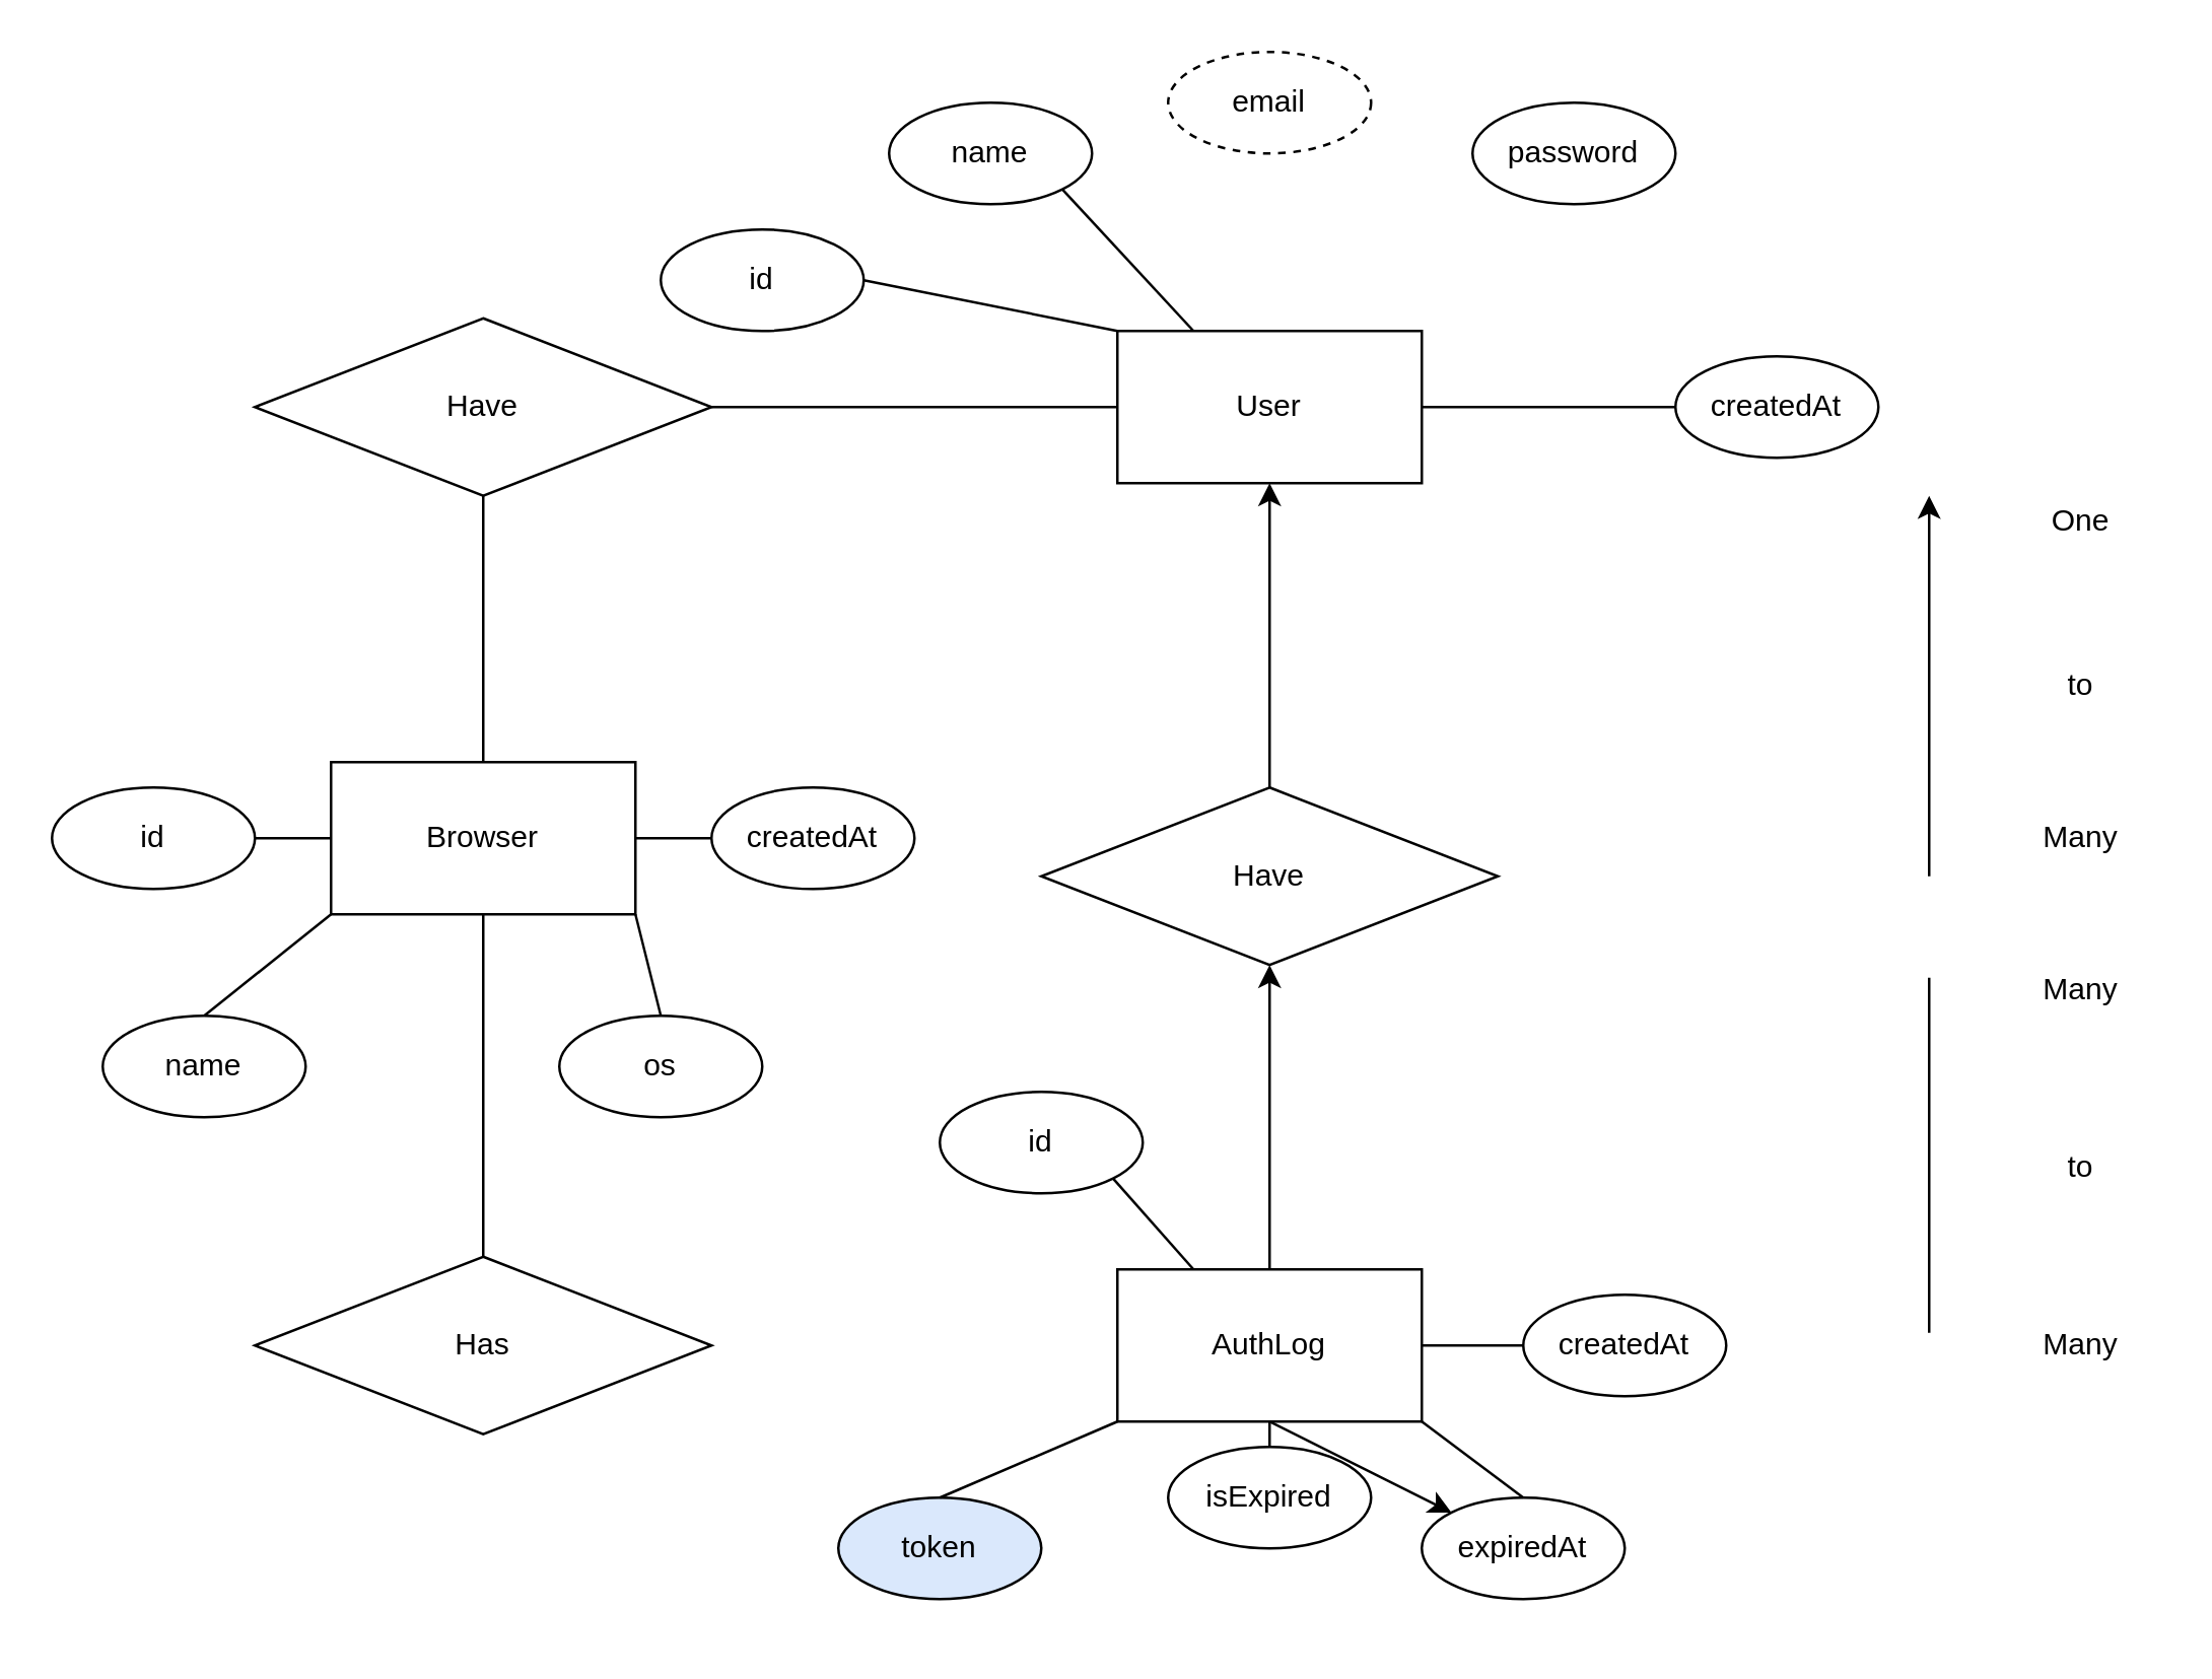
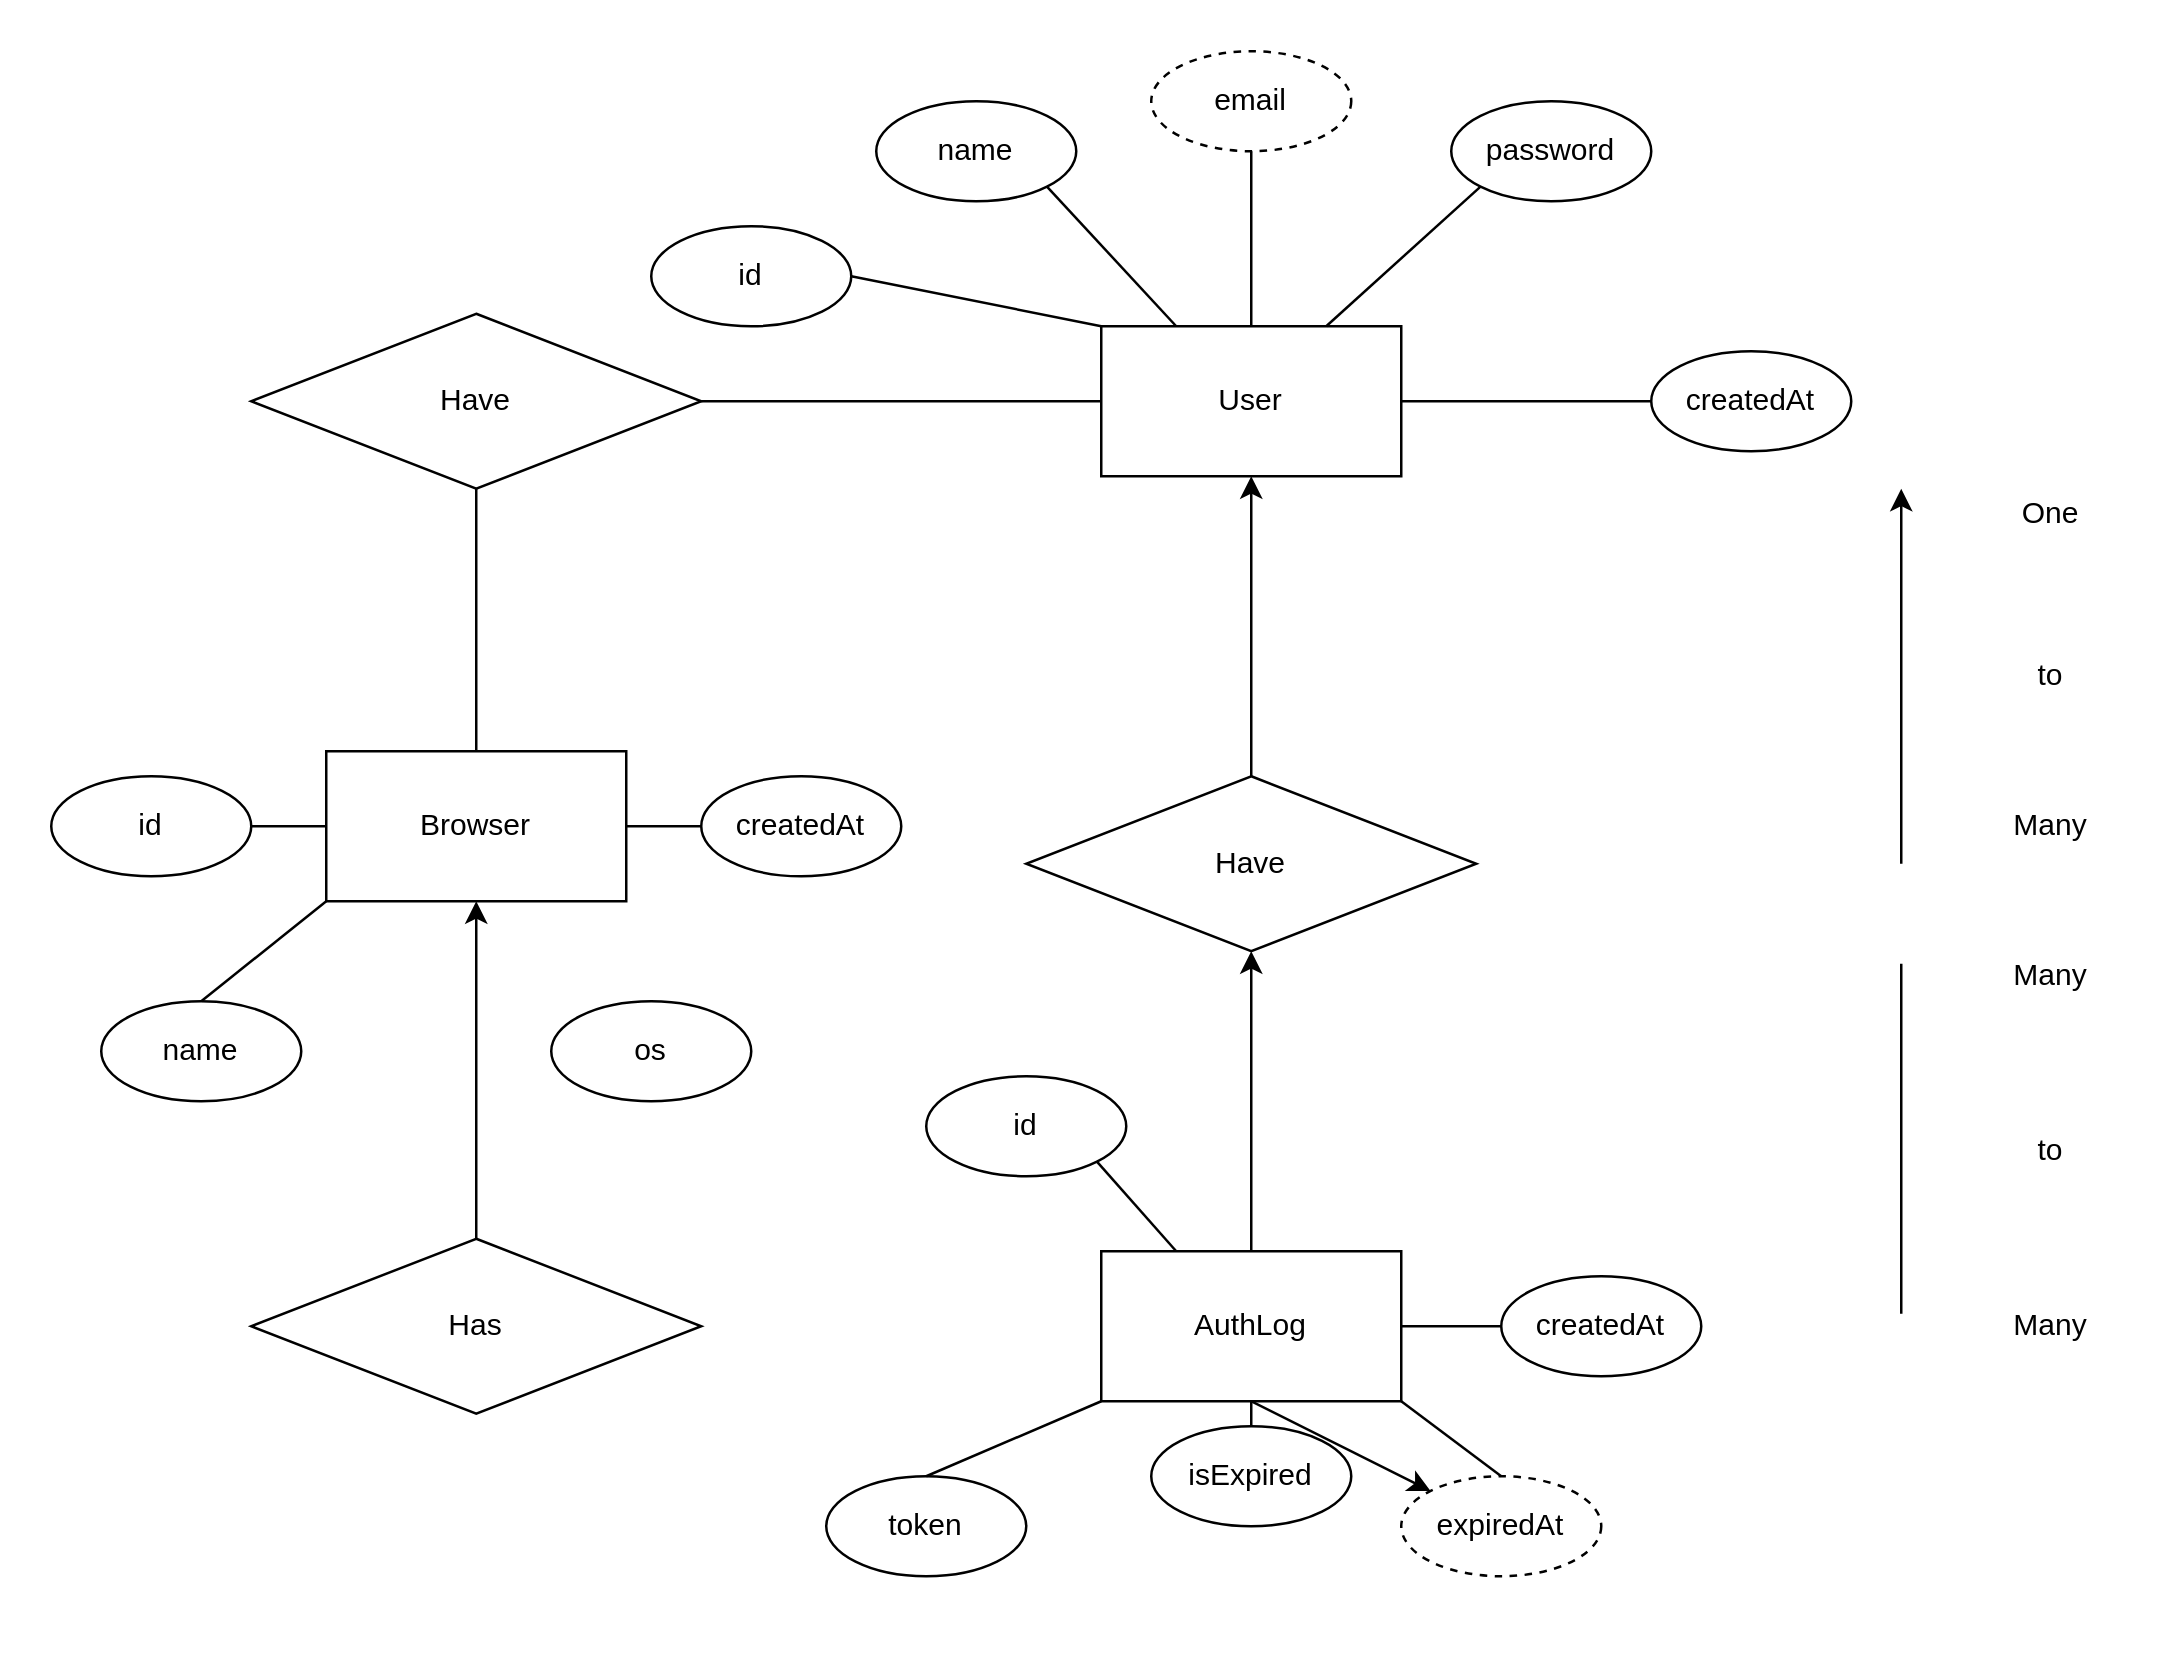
+ <mxCell id="41" value="" style="endArrow=none;html=1;rounded=0;exitX=0.5;exitY=0;exitDx=0;exitDy=0;entryX=0.5;entryY=1;entryDx=0;entryDy=0;" edge="1" parent="32" source="34" target="37"><mxGeometry width="50" height="50" relative="1" as="geometry"><mxPoint x="260" y="110" as="sourcePoint" /><mxPoint x="230" y="50" as="targetPoint" /></mxGeometry></mxCell>
+ <mxCell id="42" value="" style="endArrow=none;html=1;rounded=0;exitX=0.75;exitY=0;exitDx=0;exitDy=0;entryX=0;entryY=1;entryDx=0;entryDy=0;" edge="1" parent="32" source="34" target="38"><mxGeometry width="50" height="50" relative="1" as="geometry"><mxPoint x="260" y="180" as="sourcePoint" /><mxPoint x="300" y="120" as="targetPoint" /></mxGeometry></mxCell>
- <mxCell id="19" value="" style="endArrow=none;html=1;rounded=0;exitX=0.5;exitY=0;exitDx=0;exitDy=0;" edge="1" parent="1" source="17" target="3"><mxGeometry width="50" height="50" relative="1" as="geometry"><mxPoint x="270" y="500" as="sourcePoint" /><mxPoint x="250" y="490" as="targetPoint" /></mxGeometry></mxCell>
+ <mxCell id="19" value="" style="endArrow=classic;html=1;rounded=0;exitX=0.5;exitY=0;exitDx=0;exitDy=0;" edge="1" parent="1" source="17" target="3"><mxGeometry width="50" height="50" relative="1" as="geometry"><mxPoint x="270" y="500" as="sourcePoint" /><mxPoint x="250" y="490" as="targetPoint" /></mxGeometry></mxCell>
- <mxCell id="9" value="" style="endArrow=none;html=1;rounded=0;exitX=1;exitY=1;exitDx=0;exitDy=0;entryX=0.5;entryY=0;entryDx=0;entryDy=0;" edge="1" parent="2" source="3" target="5"><mxGeometry width="50" height="50" relative="1" as="geometry"><mxPoint x="180" y="60" as="sourcePoint" /><mxPoint x="130" y="100" as="targetPoint" /></mxGeometry></mxCell>
- <mxCell id="24" value="token" style="ellipse;whiteSpace=wrap;html=1;fillColor=#dae8fc;" vertex="1" parent="20"><mxGeometry y="160" width="80" height="40" as="geometry" /></mxCell>
+ <mxCell id="24" value="token" style="ellipse;whiteSpace=wrap;html=1;" vertex="1" parent="20"><mxGeometry y="160" width="80" height="40" as="geometry" /></mxCell>
- <mxCell id="26" value="expiredAt" style="ellipse;whiteSpace=wrap;html=1;" vertex="1" parent="20"><mxGeometry x="230" y="160" width="80" height="40" as="geometry" /></mxCell>
+ <mxCell id="26" value="expiredAt" style="ellipse;whiteSpace=wrap;html=1;dashed=1;" vertex="1" parent="20"><mxGeometry x="230" y="160" width="80" height="40" as="geometry" /></mxCell>
